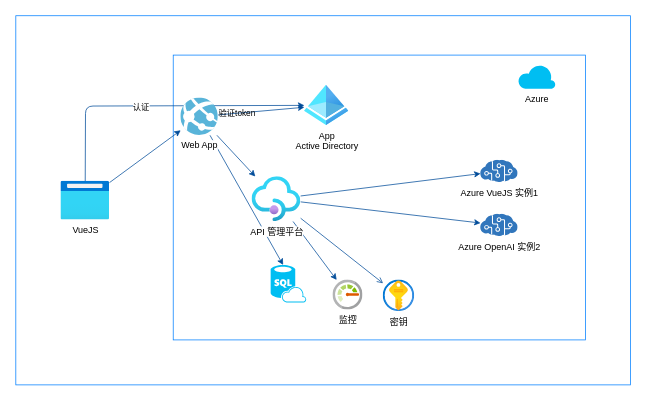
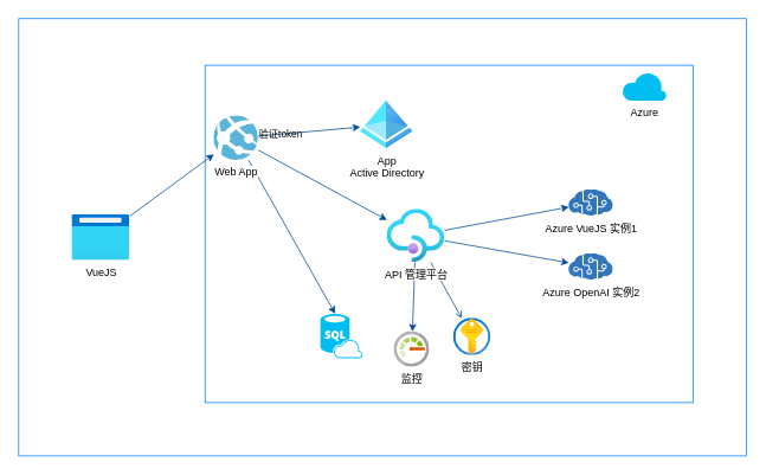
- <mxCell id="22" value="Azure" style="verticalLabelPosition=bottom;html=1;verticalAlign=top;align=center;strokeColor=none;fillColor=#00BEF2;shape=mxgraph.azure.cloud;fontColor=#000000;labelBackgroundColor=#FFFFFF;" parent="1" vertex="1"><mxGeometry x="690" y="85.5" width="50" height="32.5" as="geometry" /></mxCell>
+ <mxCell id="22" value="Azure" style="verticalLabelPosition=bottom;html=1;verticalAlign=top;align=center;strokeColor=none;fillColor=#00BEF2;shape=mxgraph.azure.cloud;fontColor=#000000;labelBackgroundColor=#FFFFFF;" parent="1" vertex="1"><mxGeometry x="700" y="80.5" width="50" height="32.5" as="geometry" /></mxCell>
- <mxCell id="5" style="edgeStyle=none;html=1;strokeColor=#004C99;fontColor=#000000;labelBackgroundColor=#FFFFFF;" parent="1" source="7" target="21" edge="1"><mxGeometry relative="1" as="geometry"><Array as="points"><mxPoint x="113" y="141" /></Array></mxGeometry></mxCell>
- <mxCell id="6" value="认证" style="edgeLabel;html=1;align=center;verticalAlign=middle;resizable=0;points=[];fontColor=#000000;labelBackgroundColor=#FFFFFF;" parent="5" vertex="1" connectable="0"><mxGeometry x="-0.117" y="-2" relative="1" as="geometry"><mxPoint as="offset" /></mxGeometry></mxCell>
- <mxCell id="15" value="API 管理平台" style="aspect=fixed;html=1;points=[];align=center;image;fontSize=12;image=img/lib/azure2/app_services/API_Management_Services.svg;fontColor=#000000;labelBackgroundColor=#FFFFFF;" parent="1" vertex="1"><mxGeometry x="335" y="235" width="65" height="60" as="geometry" /></mxCell>
+ <mxCell id="15" value="API 管理平台" style="aspect=fixed;html=1;points=[];align=center;image;fontSize=12;image=img/lib/azure2/app_services/API_Management_Services.svg;fontColor=#000000;labelBackgroundColor=#FFFFFF;" parent="1" vertex="1"><mxGeometry x="435" y="235" width="65" height="60" as="geometry" /></mxCell>
- <mxCell id="19" value="密钥" style="aspect=fixed;html=1;points=[];align=center;image;fontSize=12;image=img/lib/azure2/security/Key_Vaults.svg;fontColor=#000000;labelBackgroundColor=#FFFFFF;" parent="1" vertex="1"><mxGeometry x="510" y="373" width="42" height="42" as="geometry" /></mxCell>
+ <mxCell id="19" value="密钥" style="aspect=fixed;html=1;points=[];align=center;image;fontSize=12;image=img/lib/azure2/security/Key_Vaults.svg;fontColor=#000000;labelBackgroundColor=#FFFFFF;" parent="1" vertex="1"><mxGeometry x="510" y="358" width="42" height="42" as="geometry" /></mxCell>
